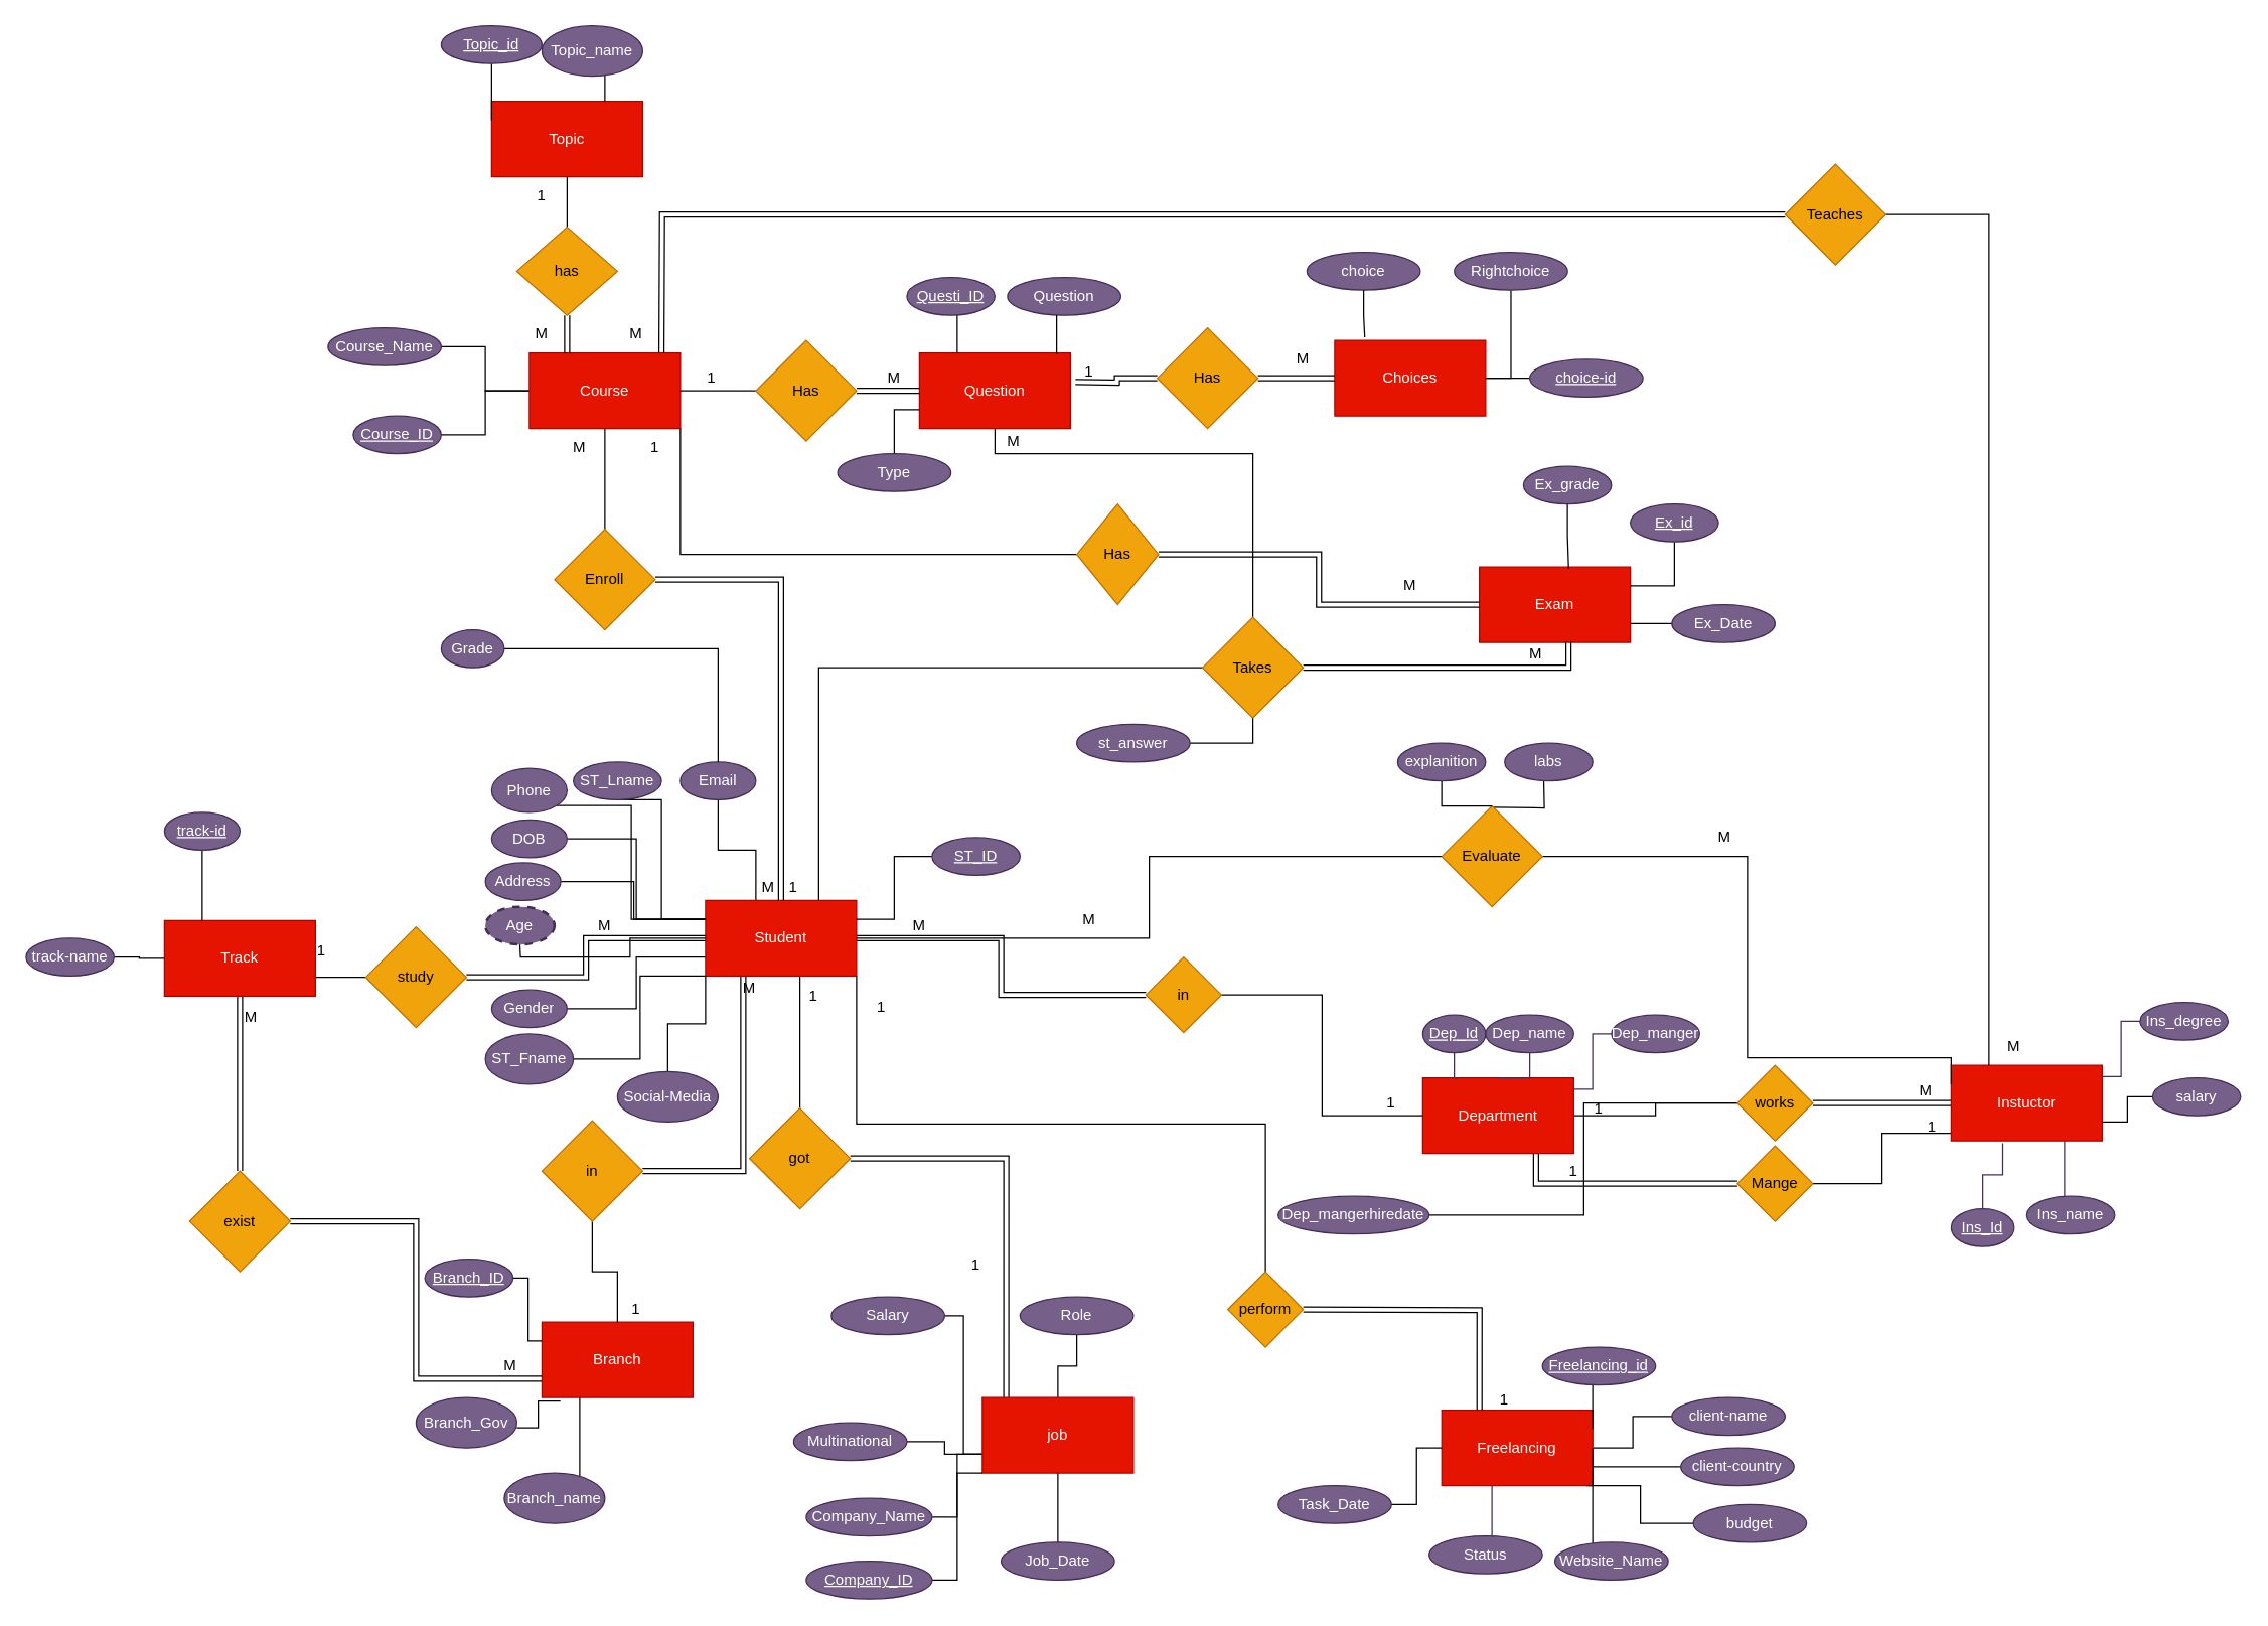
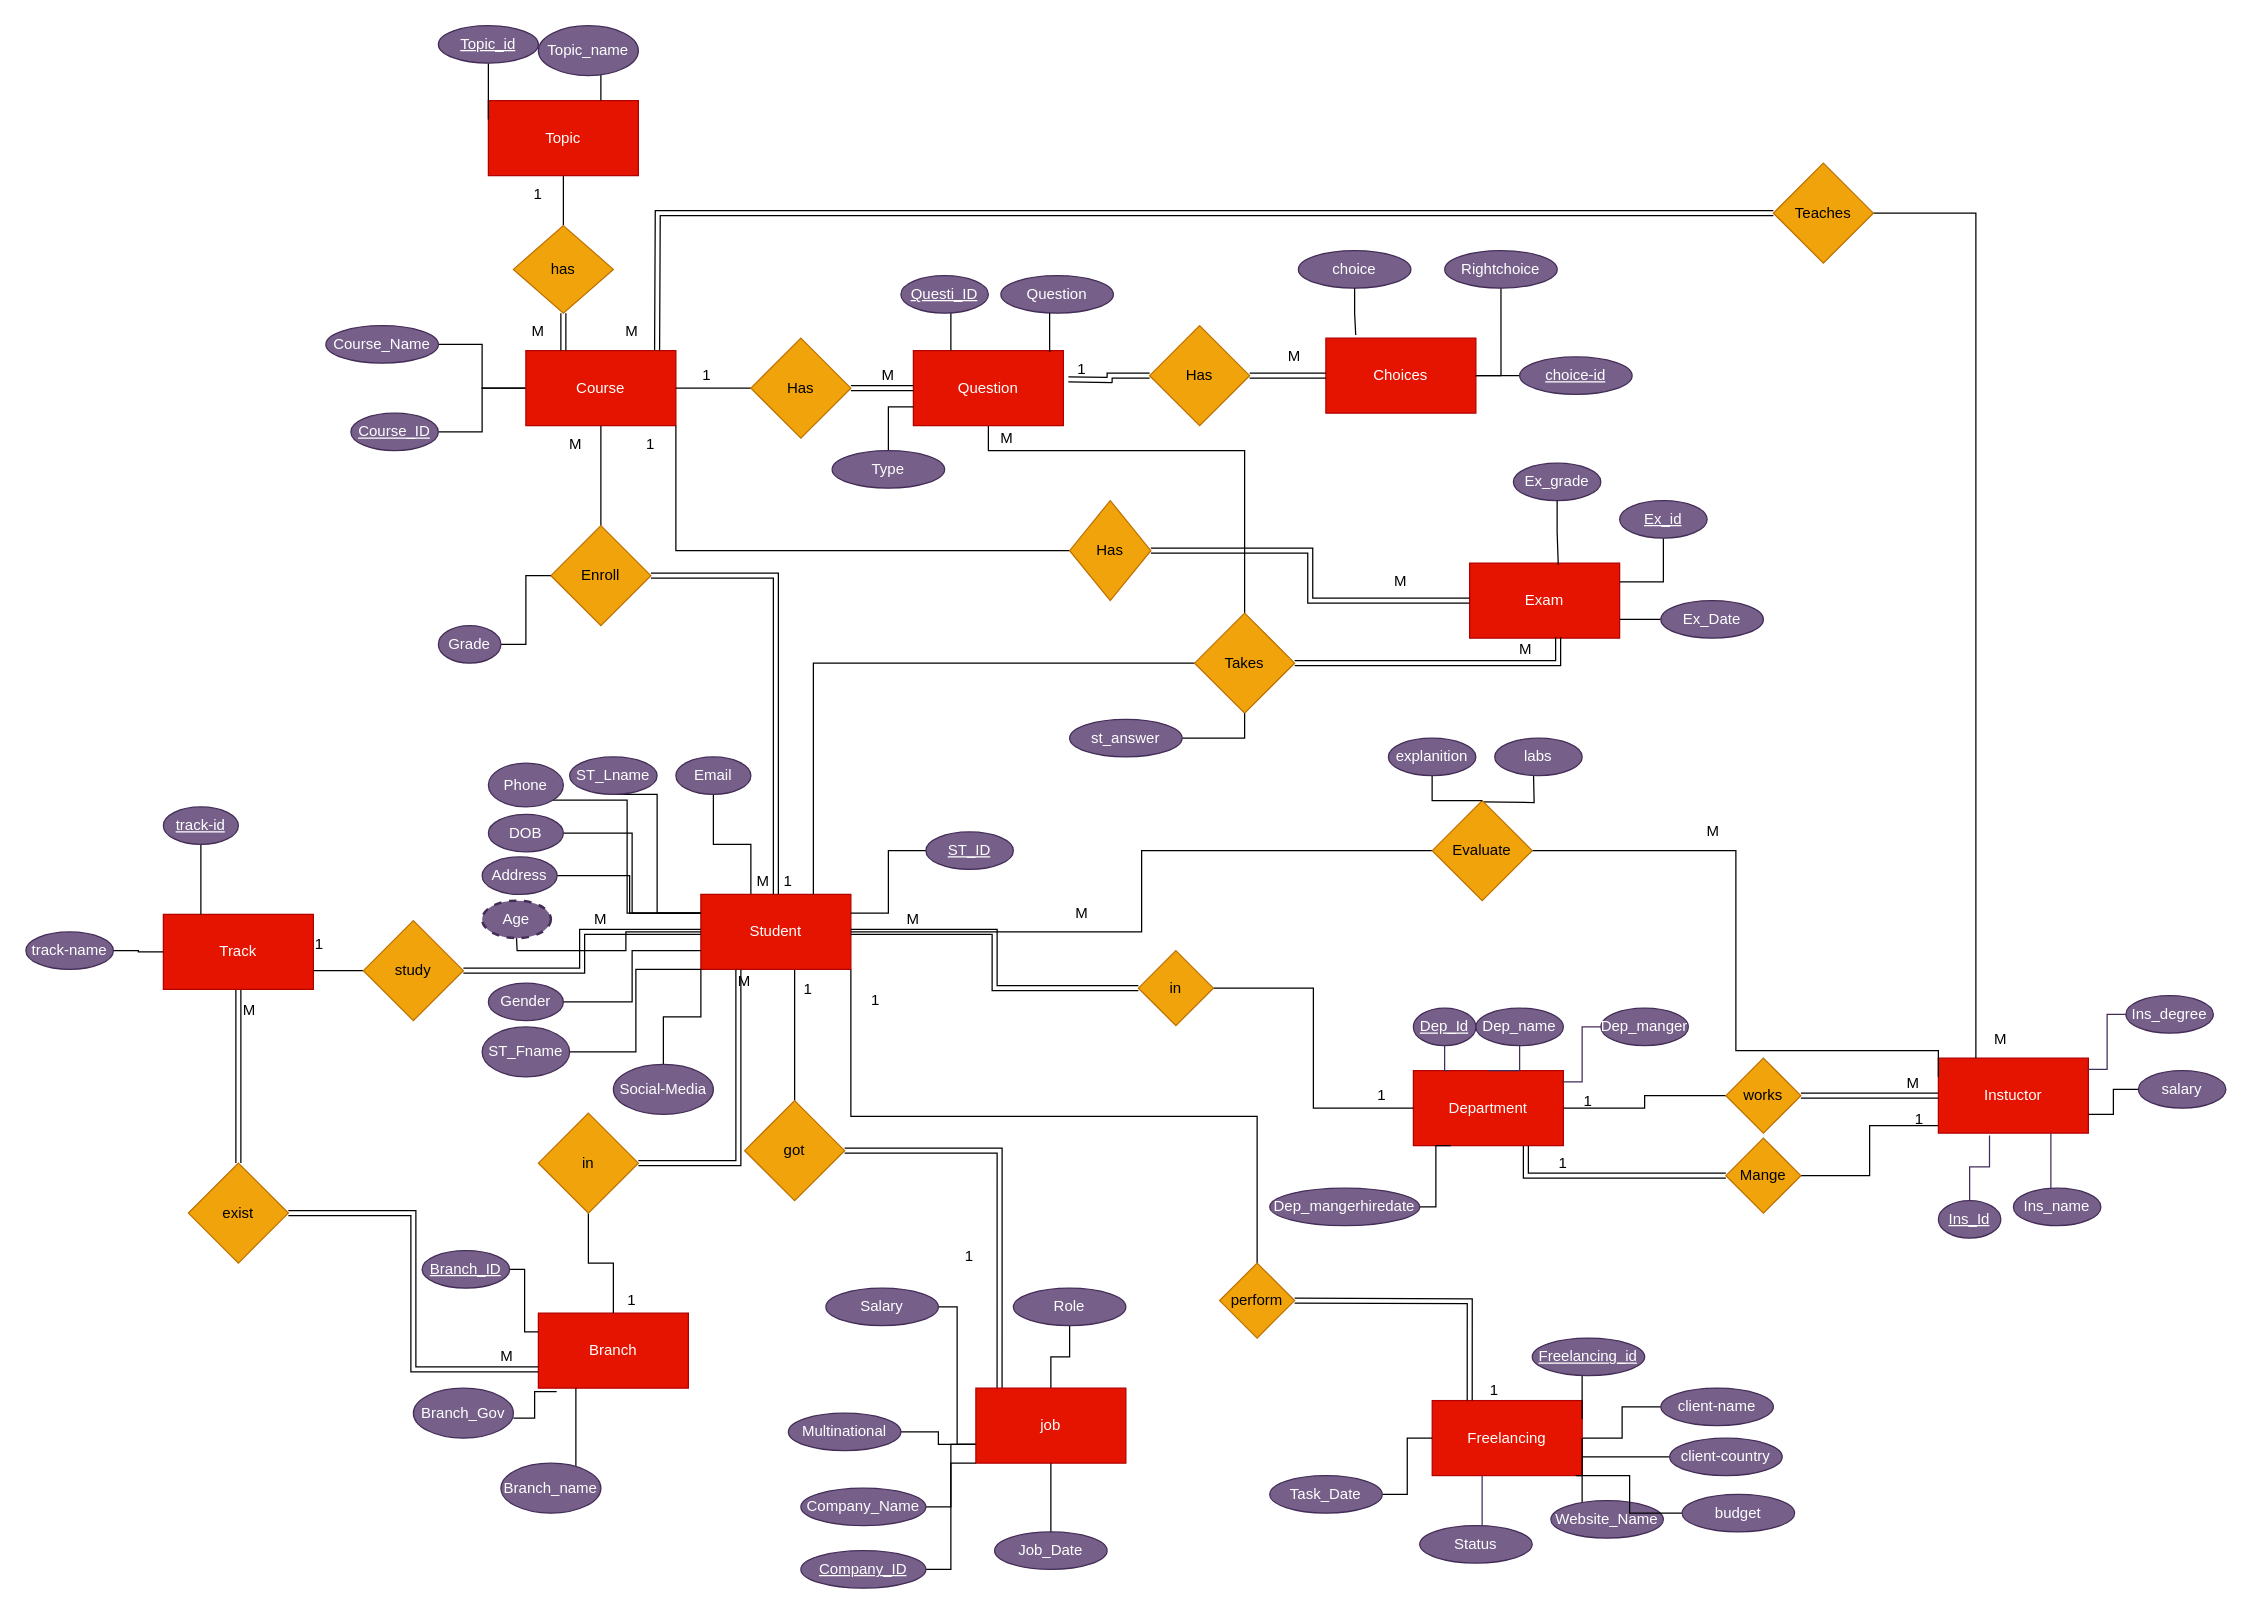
- <mxCell id="128" style="edgeStyle=orthogonalEdgeStyle;rounded=0;orthogonalLoop=1;jettySize=auto;html=1;endArrow=none;endFill=0;" edge="1" parent="1" source="129" target="69"><mxGeometry relative="1" as="geometry" /></mxCell>
+ <mxCell id="128" style="edgeStyle=orthogonalEdgeStyle;rounded=0;orthogonalLoop=1;jettySize=auto;html=1;endArrow=none;endFill=0;" edge="1" parent="1" source="129" target="72"><mxGeometry relative="1" as="geometry" /></mxCell>
- <mxCell id="106" style="edgeStyle=elbowEdgeStyle;rounded=0;orthogonalLoop=1;jettySize=auto;html=1;endArrow=none;endFill=0;" edge="1" parent="1" source="107" target="115"><mxGeometry relative="1" as="geometry" /></mxCell>
+ <mxCell id="106" style="edgeStyle=elbowEdgeStyle;rounded=0;orthogonalLoop=1;jettySize=auto;html=1;entryX=0.25;entryY=1;entryDx=0;entryDy=0;endArrow=none;endFill=0;" edge="1" parent="1" source="107" target="101"><mxGeometry relative="1" as="geometry" /></mxCell>
- <mxCell id="43" value="Website_Name" style="ellipse;whiteSpace=wrap;html=1;fillColor=#76608a;fontColor=#ffffff;strokeColor=#432D57;" vertex="1" parent="1"><mxGeometry x="1235" y="1225" width="90" height="30" as="geometry" /></mxCell>
+ <mxCell id="43" value="Website_Name" style="ellipse;whiteSpace=wrap;html=1;fillColor=#76608a;fontColor=#ffffff;strokeColor=#432D57;" vertex="1" parent="1"><mxGeometry x="1240" y="1200" width="90" height="30" as="geometry" /></mxCell>
